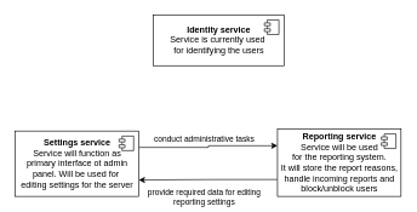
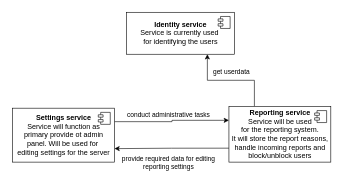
+ <mxCell id="5" value="get userdata" style="edgeStyle=orthogonalEdgeStyle;rounded=0;orthogonalLoop=1;jettySize=auto;html=1;exitX=0.25;exitY=0;exitDx=0;exitDy=0;entryX=0.75;entryY=1;entryDx=0;entryDy=0;" edge="1" parent="1" source="6" target="2"><mxGeometry y="-15" relative="1" as="geometry"><mxPoint x="1" as="offset" /></mxGeometry></mxCell>
- <mxCell id="9" value="&lt;b&gt;Settings service&lt;br&gt;&lt;/b&gt;Service will function as&lt;br&gt;primary interface ot admin&lt;br&gt;panel. Will be used for&amp;nbsp;&lt;br&gt;editing settings for the server" style="html=1;dropTarget=0;" vertex="1" parent="1"><mxGeometry x="20" y="180" width="170" height="90" as="geometry" /></mxCell>
+ <mxCell id="9" value="&lt;b&gt;Settings service&lt;br&gt;&lt;/b&gt;Service will function as&lt;br&gt;primary provide ot admin&lt;br&gt;panel. Will be used for&amp;nbsp;&lt;br&gt;editing settings for the server" style="html=1;dropTarget=0;" vertex="1" parent="1"><mxGeometry x="20" y="180" width="170" height="90" as="geometry" /></mxCell>
